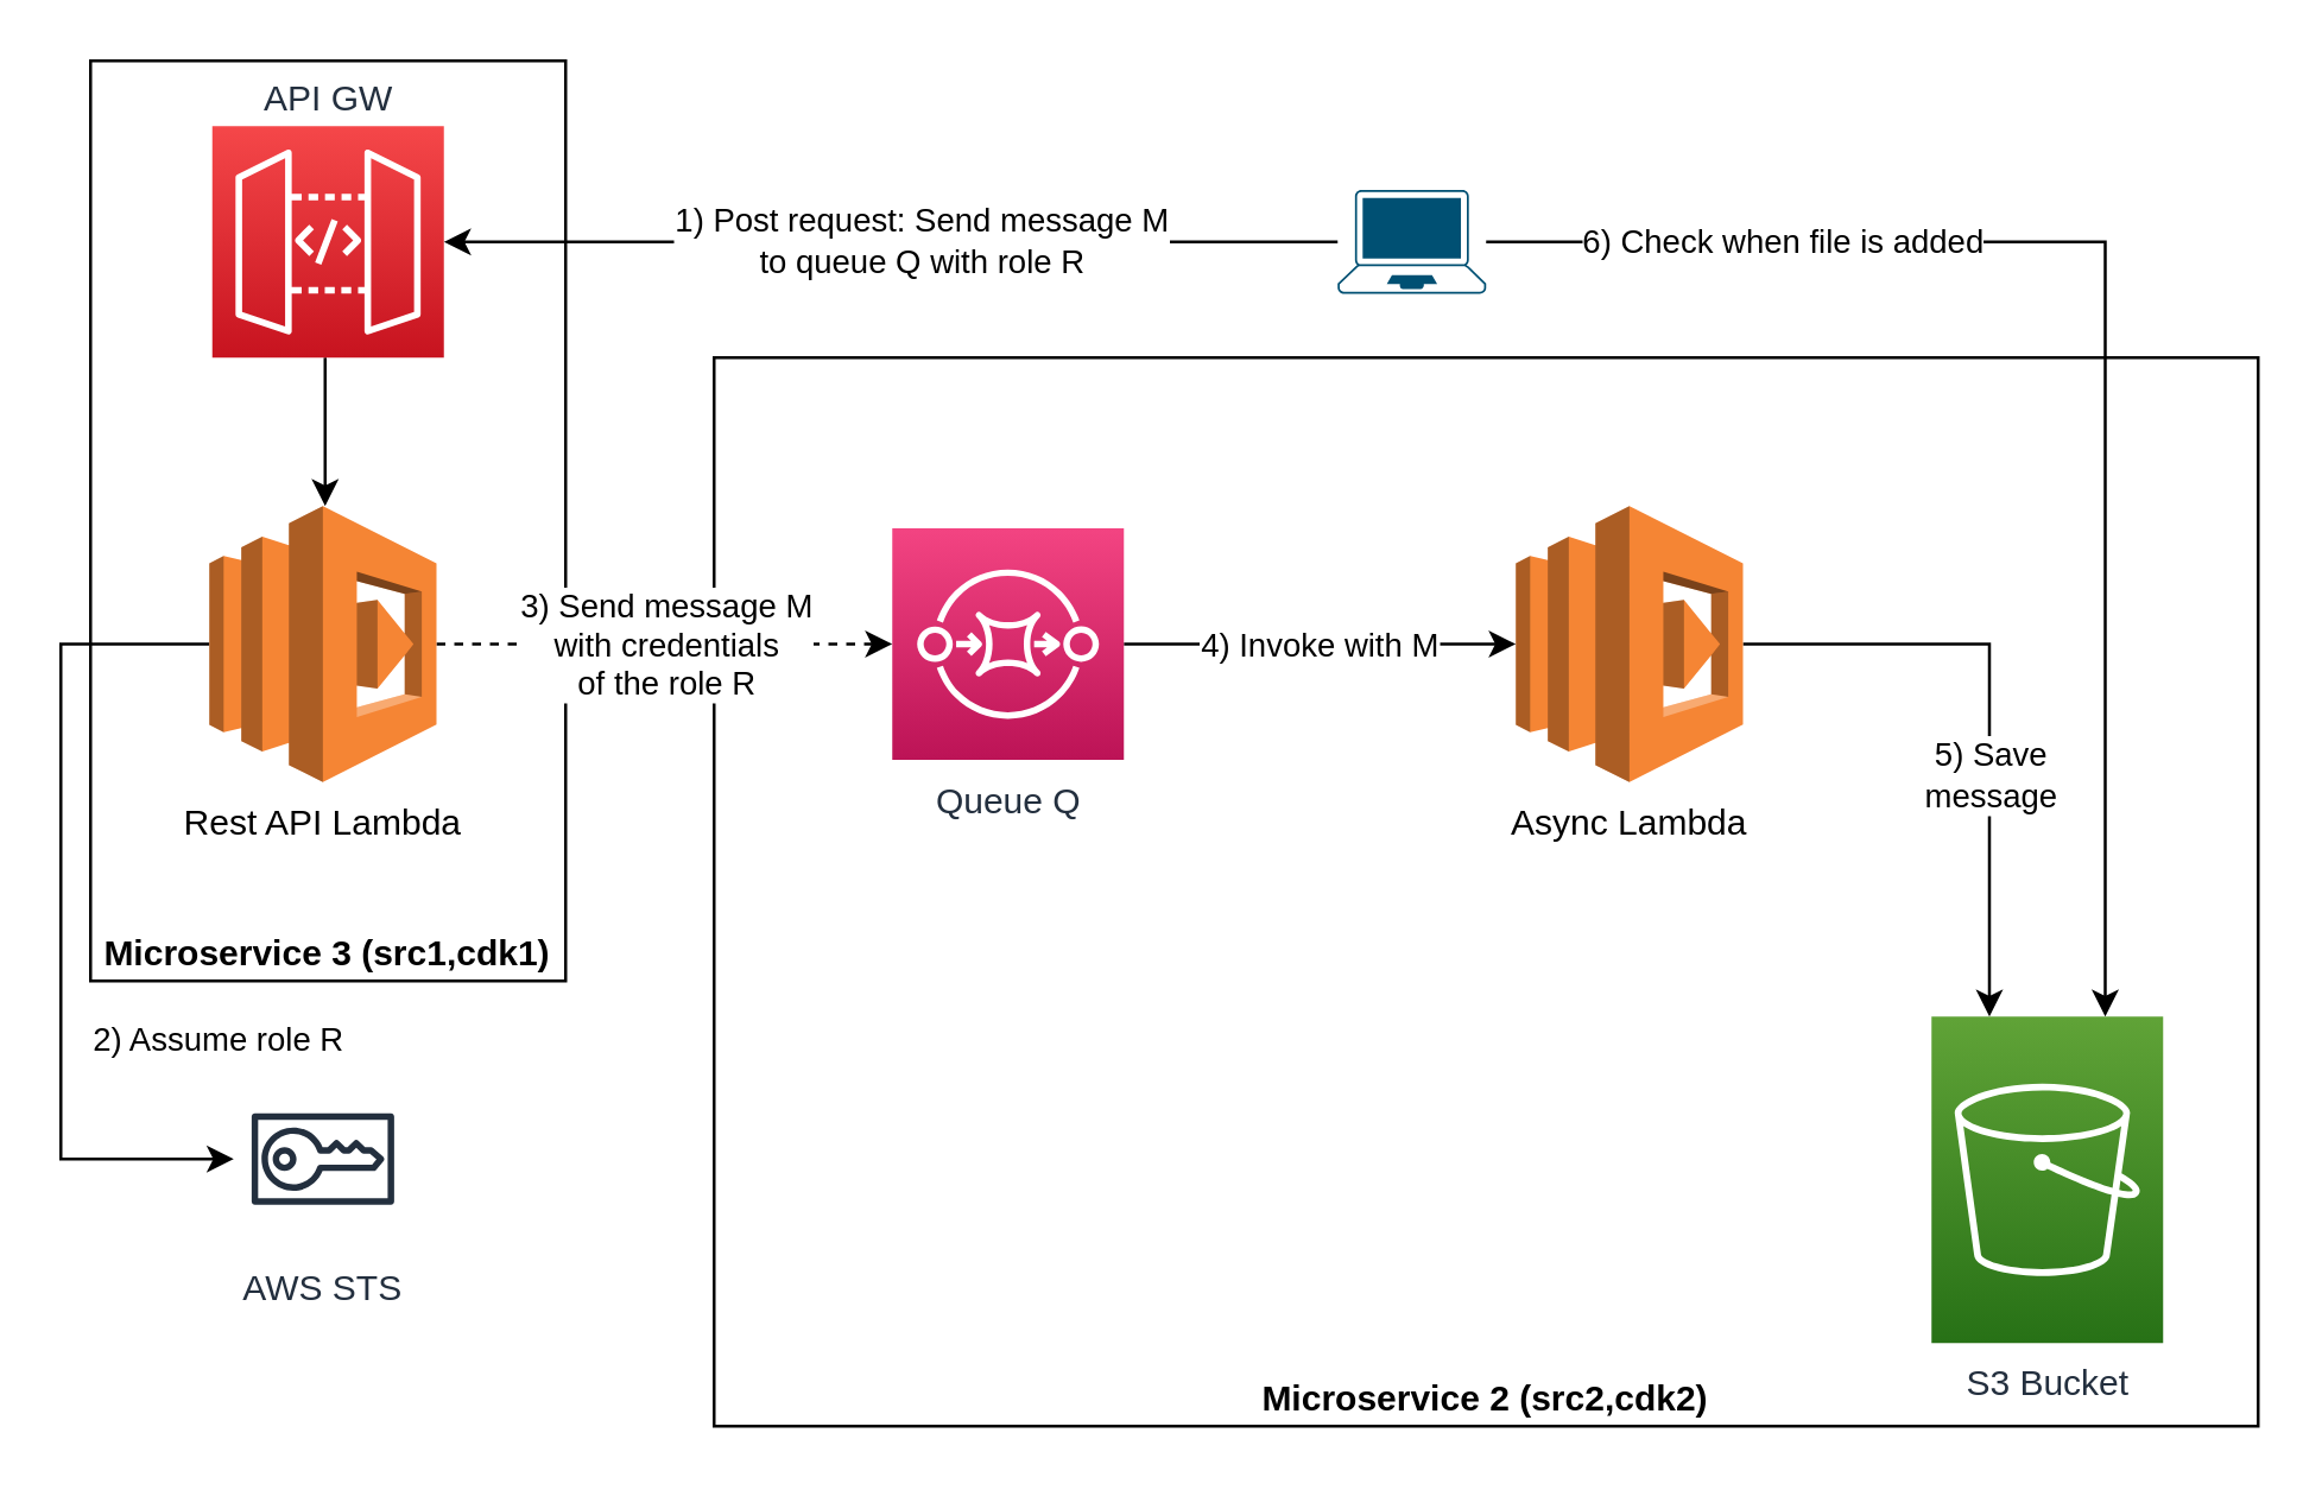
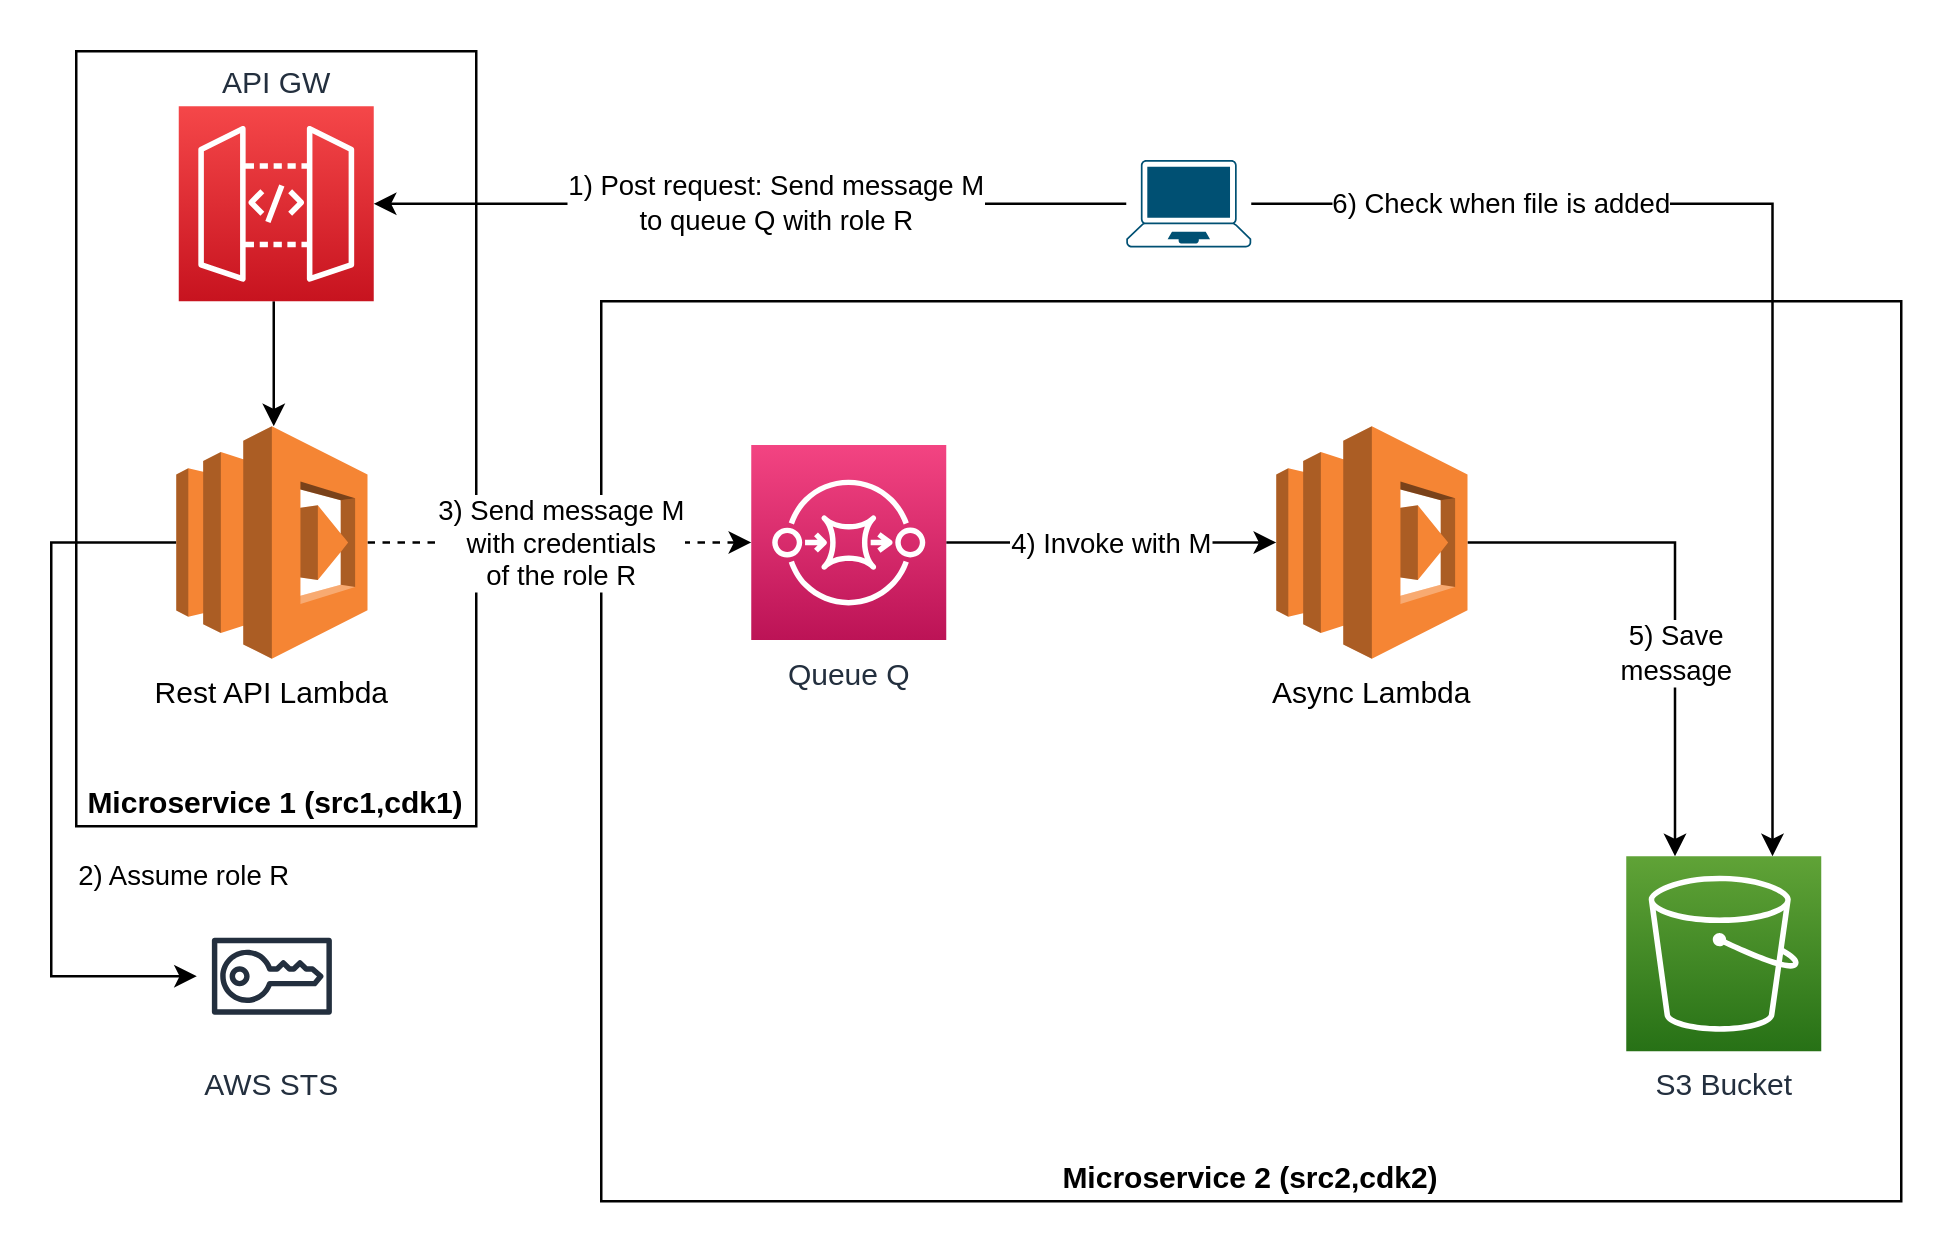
- <mxCell id="2" value="&lt;b&gt;Microservice 3 (src1,cdk1)&lt;/b&gt;" style="rounded=0;whiteSpace=wrap;html=1;verticalAlign=bottom;glass=0;sketch=0;shadow=0;" vertex="1" parent="1"><mxGeometry x="30" y="20" width="160" height="310" as="geometry" /></mxCell>
+ <mxCell id="2" value="&lt;b&gt;Microservice 1 (src1,cdk1)&lt;/b&gt;" style="rounded=0;whiteSpace=wrap;html=1;verticalAlign=bottom;glass=0;sketch=0;shadow=0;" vertex="1" parent="1"><mxGeometry x="30" y="20" width="160" height="310" as="geometry" /></mxCell>
- <mxCell id="17" value="S3 Bucket" style="points=[[0,0,0],[0.25,0,0],[0.5,0,0],[0.75,0,0],[1,0,0],[0,1,0],[0.25,1,0],[0.5,1,0],[0.75,1,0],[1,1,0],[0,0.25,0],[0,0.5,0],[0,0.75,0],[1,0.25,0],[1,0.5,0],[1,0.75,0]];outlineConnect=0;fontColor=#232F3E;gradientColor=#60A337;gradientDirection=north;fillColor=#277116;strokeColor=#ffffff;dashed=0;verticalLabelPosition=bottom;verticalAlign=top;align=center;html=1;fontSize=12;fontStyle=0;aspect=fixed;shape=mxgraph.aws4.resourceIcon;resIcon=mxgraph.aws4.s3;rounded=1;shadow=0;glass=1;sketch=0;" vertex="1" parent="1"><mxGeometry x="650" y="342" width="78" height="110" as="geometry" /></mxCell>
+ <mxCell id="17" value="S3 Bucket" style="points=[[0,0,0],[0.25,0,0],[0.5,0,0],[0.75,0,0],[1,0,0],[0,1,0],[0.25,1,0],[0.5,1,0],[0.75,1,0],[1,1,0],[0,0.25,0],[0,0.5,0],[0,0.75,0],[1,0.25,0],[1,0.5,0],[1,0.75,0]];outlineConnect=0;fontColor=#232F3E;gradientColor=#60A337;gradientDirection=north;fillColor=#277116;strokeColor=#ffffff;dashed=0;verticalLabelPosition=bottom;verticalAlign=top;align=center;html=1;fontSize=12;fontStyle=0;aspect=fixed;shape=mxgraph.aws4.resourceIcon;resIcon=mxgraph.aws4.s3;rounded=1;shadow=0;glass=1;sketch=0;" vertex="1" parent="1"><mxGeometry x="650" y="342" width="78" height="78" as="geometry" /></mxCell>
